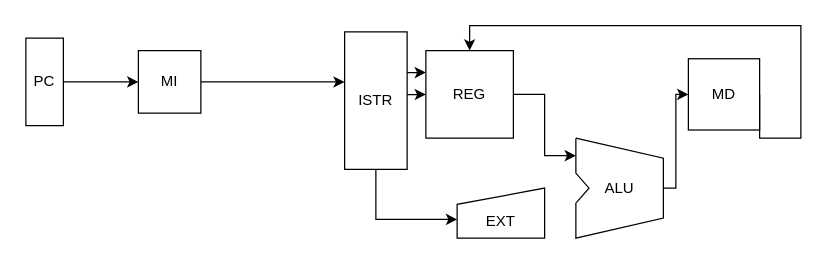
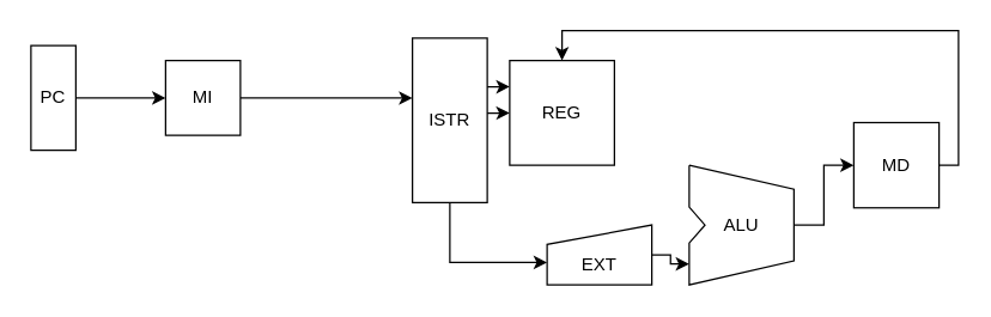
- <mxCell id="17" value="MD" style="whiteSpace=wrap;html=1;aspect=fixed;fontSize=12;" parent="1" vertex="1"><mxGeometry x="550" y="46.5" width="57" height="57" as="geometry" /></mxCell>
+ <mxCell id="17" value="MD" style="whiteSpace=wrap;html=1;aspect=fixed;fontSize=12;" parent="1" vertex="1"><mxGeometry x="570" y="81.5" width="57" height="57" as="geometry" /></mxCell>
- <mxCell id="6" style="edgeStyle=orthogonalEdgeStyle;html=1;exitX=1;exitY=0.5;exitDx=0;exitDy=0;entryX=0;entryY=0.175;entryDx=0;entryDy=0;entryPerimeter=0;rounded=0;fontSize=12;" parent="1" source="7" target="15" edge="1"><mxGeometry relative="1" as="geometry"><mxPoint x="450" y="75" as="targetPoint" /></mxGeometry></mxCell>
+ <mxCell id="8" style="edgeStyle=orthogonalEdgeStyle;html=1;exitX=1;exitY=0.5;exitDx=0;exitDy=0;entryX=0;entryY=0.825;entryDx=0;entryDy=0;entryPerimeter=0;rounded=0;fontSize=12;" parent="1" source="9" target="15" edge="1"><mxGeometry relative="1" as="geometry"><mxPoint x="450" y="155" as="targetPoint" /></mxGeometry></mxCell>
